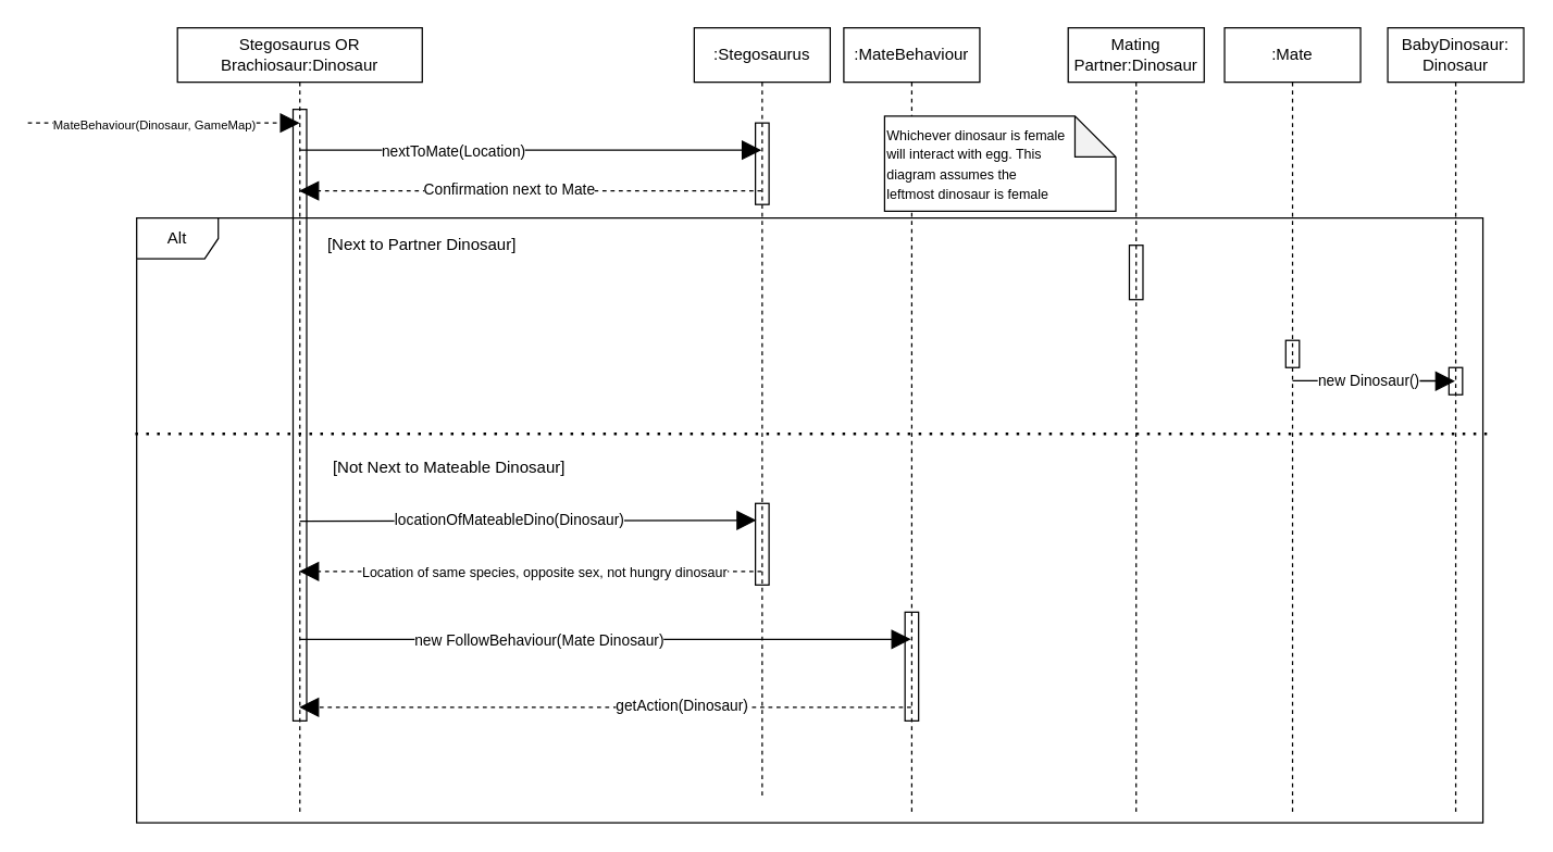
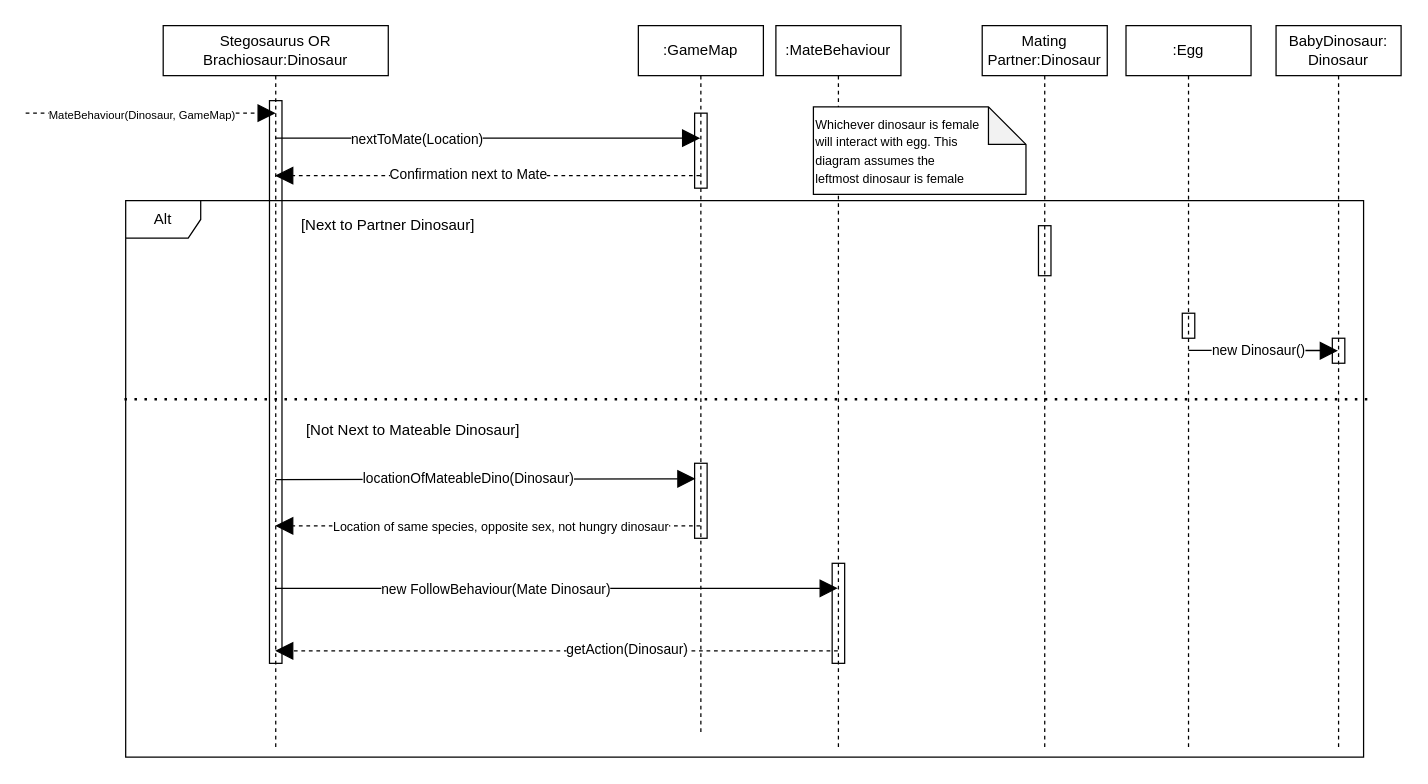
- <mxCell id="6" value=":Stegosaurus" style="shape=umlLifeline;perimeter=lifelinePerimeter;whiteSpace=wrap;html=1;container=0;collapsible=0;recursiveResize=0;outlineConnect=0;" parent="1" vertex="1"><mxGeometry x="510" y="20" width="100" height="567.5" as="geometry" /></mxCell>
+ <mxCell id="6" value=":GameMap" style="shape=umlLifeline;perimeter=lifelinePerimeter;whiteSpace=wrap;html=1;container=0;collapsible=0;recursiveResize=0;outlineConnect=0;" parent="1" vertex="1"><mxGeometry x="510" y="20" width="100" height="567.5" as="geometry" /></mxCell>
- <mxCell id="11" value=":Mate" style="shape=umlLifeline;perimeter=lifelinePerimeter;whiteSpace=wrap;html=1;container=0;collapsible=0;recursiveResize=0;outlineConnect=0;" parent="1" vertex="1"><mxGeometry x="900" y="20" width="100" height="580" as="geometry" /></mxCell>
+ <mxCell id="11" value=":Egg" style="shape=umlLifeline;perimeter=lifelinePerimeter;whiteSpace=wrap;html=1;container=0;collapsible=0;recursiveResize=0;outlineConnect=0;" parent="1" vertex="1"><mxGeometry x="900" y="20" width="100" height="580" as="geometry" /></mxCell>
